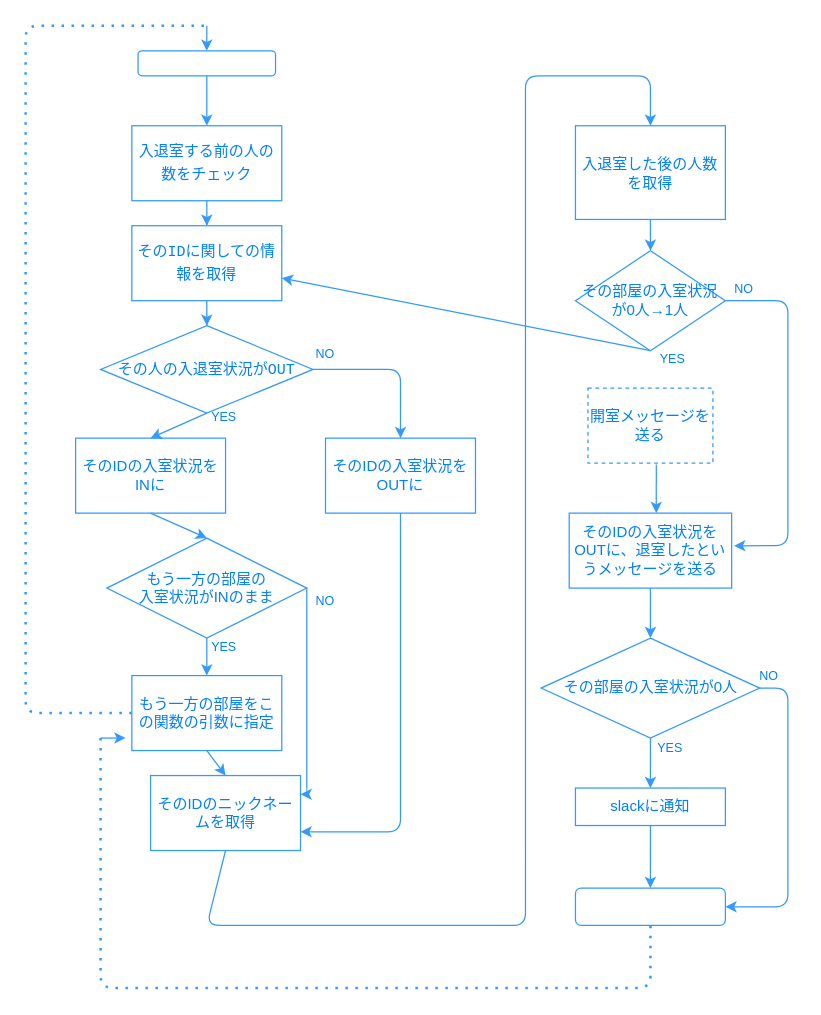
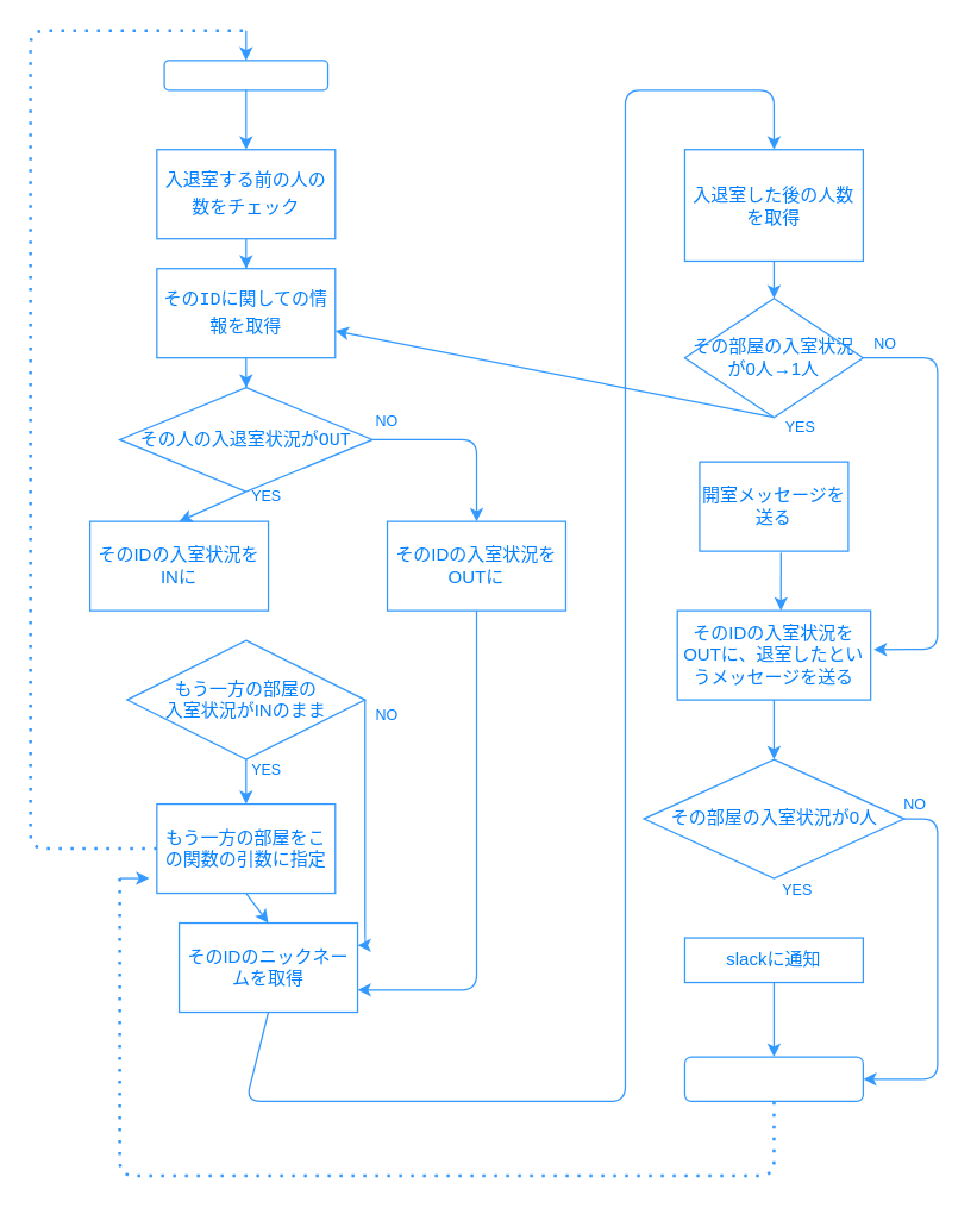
- <mxCell id="24" value="開室メッセージを送る" style="rounded=0;whiteSpace=wrap;html=1;align=center;labelBackgroundColor=none;fillColor=none;strokeColor=#3399FF;fontColor=#007FFF;dashed=1;" parent="1" vertex="1"><mxGeometry x="470" y="310" width="100" height="60" as="geometry" /></mxCell>
+ <mxCell id="24" value="開室メッセージを送る" style="rounded=0;whiteSpace=wrap;html=1;align=center;labelBackgroundColor=none;fillColor=none;strokeColor=#3399FF;fontColor=#007FFF;" parent="1" vertex="1"><mxGeometry x="470" y="310" width="100" height="60" as="geometry" /></mxCell>
- <mxCell id="13" value="" style="endArrow=classic;html=1;entryX=0.5;entryY=0;entryDx=0;entryDy=0;exitX=0.5;exitY=1;exitDx=0;exitDy=0;align=center;labelBackgroundColor=none;fillColor=none;strokeColor=#3399FF;fontColor=#007FFF;" parent="1" source="7" target="8" edge="1"><mxGeometry width="50" height="50" relative="1" as="geometry"><mxPoint x="140" y="500" as="sourcePoint" /><mxPoint y="450" as="targetPoint" x="190" /></mxGeometry></mxCell>
- <mxCell id="27" style="edgeStyle=orthogonalEdgeStyle;rounded=0;orthogonalLoop=1;jettySize=auto;html=1;labelBackgroundColor=none;align=center;fillColor=none;strokeColor=#3399FF;fontColor=#007FFF;entryX=0.5;entryY=0;entryDx=0;entryDy=0;" parent="1" source="28" target="46" edge="1"><mxGeometry relative="1" as="geometry"><mxPoint x="521" y="627" as="targetPoint" /></mxGeometry></mxCell>
